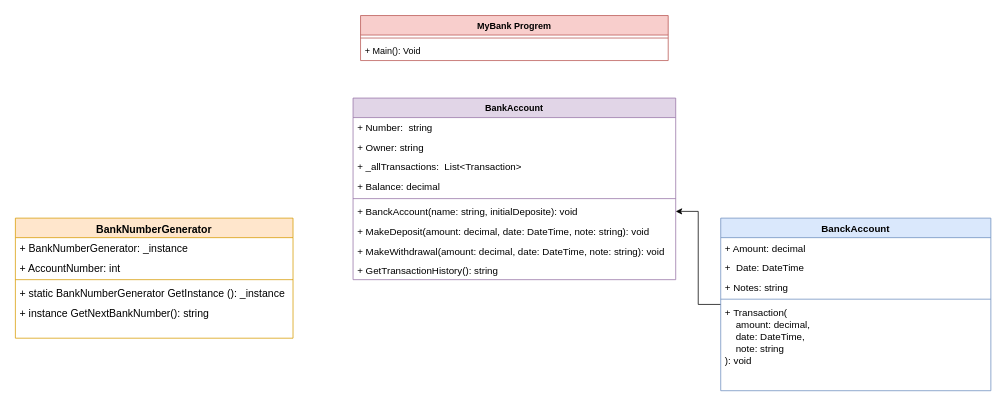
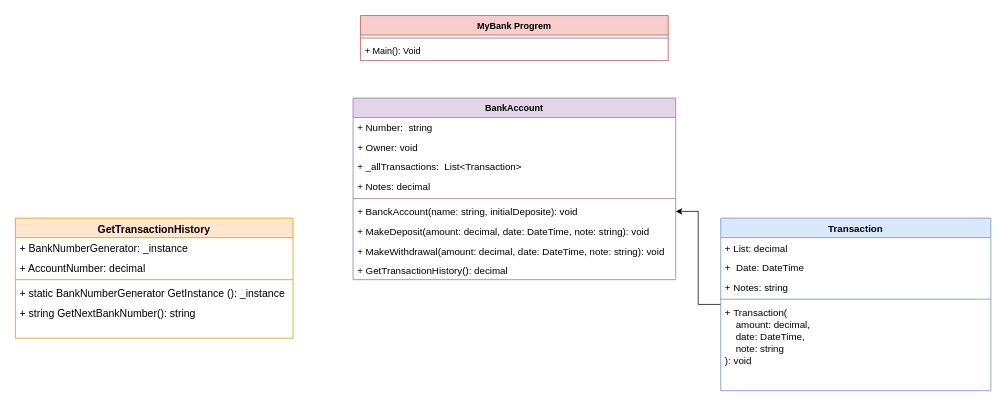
- <mxCell id="13" value="+ Owner: string" style="text;strokeColor=none;fillColor=none;align=left;verticalAlign=top;spacingLeft=4;spacingRight=4;overflow=hidden;rotatable=0;points=[[0,0.5],[1,0.5]];portConstraint=eastwest;fontSize=13;" vertex="1" parent="11"><mxGeometry y="52" width="430" height="26" as="geometry" /></mxCell>
+ <mxCell id="13" value="+ Owner: void" style="text;strokeColor=none;fillColor=none;align=left;verticalAlign=top;spacingLeft=4;spacingRight=4;overflow=hidden;rotatable=0;points=[[0,0.5],[1,0.5]];portConstraint=eastwest;fontSize=13;" vertex="1" parent="11"><mxGeometry y="52" width="430" height="26" as="geometry" /></mxCell>
- <mxCell id="15" value="+ Balance: decimal" style="text;strokeColor=none;fillColor=none;align=left;verticalAlign=top;spacingLeft=4;spacingRight=4;overflow=hidden;rotatable=0;points=[[0,0.5],[1,0.5]];portConstraint=eastwest;fontSize=13;" vertex="1" parent="11"><mxGeometry y="104" width="430" height="26" as="geometry" /></mxCell>
+ <mxCell id="15" value="+ Notes: decimal" style="text;strokeColor=none;fillColor=none;align=left;verticalAlign=top;spacingLeft=4;spacingRight=4;overflow=hidden;rotatable=0;points=[[0,0.5],[1,0.5]];portConstraint=eastwest;fontSize=13;" vertex="1" parent="11"><mxGeometry y="104" width="430" height="26" as="geometry" /></mxCell>
- <mxCell id="5" value="BankNumberGenerator" style="swimlane;fontStyle=1;align=center;verticalAlign=top;childLayout=stackLayout;horizontal=1;startSize=26;horizontalStack=0;resizeParent=1;resizeParentMax=0;resizeLast=0;collapsible=1;marginBottom=0;fontSize=14;labelBorderColor=none;fillColor=#ffe6cc;strokeColor=#d79b00;" vertex="1" parent="1"><mxGeometry x="20" y="290" width="370" height="160" as="geometry" /></mxCell>
+ <mxCell id="5" value="GetTransactionHistory" style="swimlane;fontStyle=1;align=center;verticalAlign=top;childLayout=stackLayout;horizontal=1;startSize=26;horizontalStack=0;resizeParent=1;resizeParentMax=0;resizeLast=0;collapsible=1;marginBottom=0;fontSize=14;labelBorderColor=none;fillColor=#ffe6cc;strokeColor=#d79b00;" vertex="1" parent="1"><mxGeometry x="20" y="290" width="370" height="160" as="geometry" /></mxCell>
- <mxCell id="22" value="BanckAccount" style="swimlane;fontStyle=1;align=center;verticalAlign=top;childLayout=stackLayout;horizontal=1;startSize=26;horizontalStack=0;resizeParent=1;resizeParentMax=0;resizeLast=0;collapsible=1;marginBottom=0;fontSize=13;labelBorderColor=none;fillColor=#dae8fc;strokeColor=#6c8ebf;" vertex="1" parent="1"><mxGeometry x="960" y="290" width="360" height="230" as="geometry"><mxRectangle x="470" y="300" width="110" height="30" as="alternateBounds" /></mxGeometry></mxCell>
+ <mxCell id="22" value="Transaction" style="swimlane;fontStyle=1;align=center;verticalAlign=top;childLayout=stackLayout;horizontal=1;startSize=26;horizontalStack=0;resizeParent=1;resizeParentMax=0;resizeLast=0;collapsible=1;marginBottom=0;fontSize=13;labelBorderColor=none;fillColor=#dae8fc;strokeColor=#6c8ebf;" vertex="1" parent="1"><mxGeometry x="960" y="290" width="360" height="230" as="geometry"><mxRectangle x="470" y="300" width="110" height="30" as="alternateBounds" /></mxGeometry></mxCell>
- <mxCell id="23" value="+ Amount: decimal" style="text;strokeColor=none;fillColor=none;align=left;verticalAlign=top;spacingLeft=4;spacingRight=4;overflow=hidden;rotatable=0;points=[[0,0.5],[1,0.5]];portConstraint=eastwest;labelBackgroundColor=default;fontSize=13;labelBorderColor=none;" vertex="1" parent="22"><mxGeometry y="26" width="360" height="26" as="geometry" /></mxCell>
+ <mxCell id="23" value="+ List: decimal" style="text;strokeColor=none;fillColor=none;align=left;verticalAlign=top;spacingLeft=4;spacingRight=4;overflow=hidden;rotatable=0;points=[[0,0.5],[1,0.5]];portConstraint=eastwest;labelBackgroundColor=default;fontSize=13;labelBorderColor=none;" vertex="1" parent="22"><mxGeometry y="26" width="360" height="26" as="geometry" /></mxCell>
- <mxCell id="7" value="+ AccountNumber: int" style="text;strokeColor=none;fillColor=none;align=left;verticalAlign=top;spacingLeft=4;spacingRight=4;overflow=hidden;rotatable=0;points=[[0,0.5],[1,0.5]];portConstraint=eastwest;fontSize=14;labelBorderColor=none;" vertex="1" parent="5"><mxGeometry y="52" width="370" height="26" as="geometry" /></mxCell>
+ <mxCell id="7" value="+ AccountNumber: decimal" style="text;strokeColor=none;fillColor=none;align=left;verticalAlign=top;spacingLeft=4;spacingRight=4;overflow=hidden;rotatable=0;points=[[0,0.5],[1,0.5]];portConstraint=eastwest;fontSize=14;labelBorderColor=none;" vertex="1" parent="5"><mxGeometry y="52" width="370" height="26" as="geometry" /></mxCell>
- <mxCell id="20" value="+ GetTransactionHistory(): string" style="text;strokeColor=none;fillColor=none;align=left;verticalAlign=top;spacingLeft=4;spacingRight=4;overflow=hidden;rotatable=0;points=[[0,0.5],[1,0.5]];portConstraint=eastwest;fontSize=13;" vertex="1" parent="11"><mxGeometry y="216" width="430" height="26" as="geometry" /></mxCell>
+ <mxCell id="20" value="+ GetTransactionHistory(): decimal" style="text;strokeColor=none;fillColor=none;align=left;verticalAlign=top;spacingLeft=4;spacingRight=4;overflow=hidden;rotatable=0;points=[[0,0.5],[1,0.5]];portConstraint=eastwest;fontSize=13;" vertex="1" parent="11"><mxGeometry y="216" width="430" height="26" as="geometry" /></mxCell>
- <mxCell id="10" value="+ instance GetNextBankNumber(): string" style="text;strokeColor=none;fillColor=none;align=left;verticalAlign=top;spacingLeft=4;spacingRight=4;overflow=hidden;rotatable=0;points=[[0,0.5],[1,0.5]];portConstraint=eastwest;fontSize=14;labelBorderColor=none;" vertex="1" parent="5"><mxGeometry y="112" width="370" height="48" as="geometry" /></mxCell>
+ <mxCell id="10" value="+ string GetNextBankNumber(): string" style="text;strokeColor=none;fillColor=none;align=left;verticalAlign=top;spacingLeft=4;spacingRight=4;overflow=hidden;rotatable=0;points=[[0,0.5],[1,0.5]];portConstraint=eastwest;fontSize=14;labelBorderColor=none;" vertex="1" parent="5"><mxGeometry y="112" width="370" height="48" as="geometry" /></mxCell>
